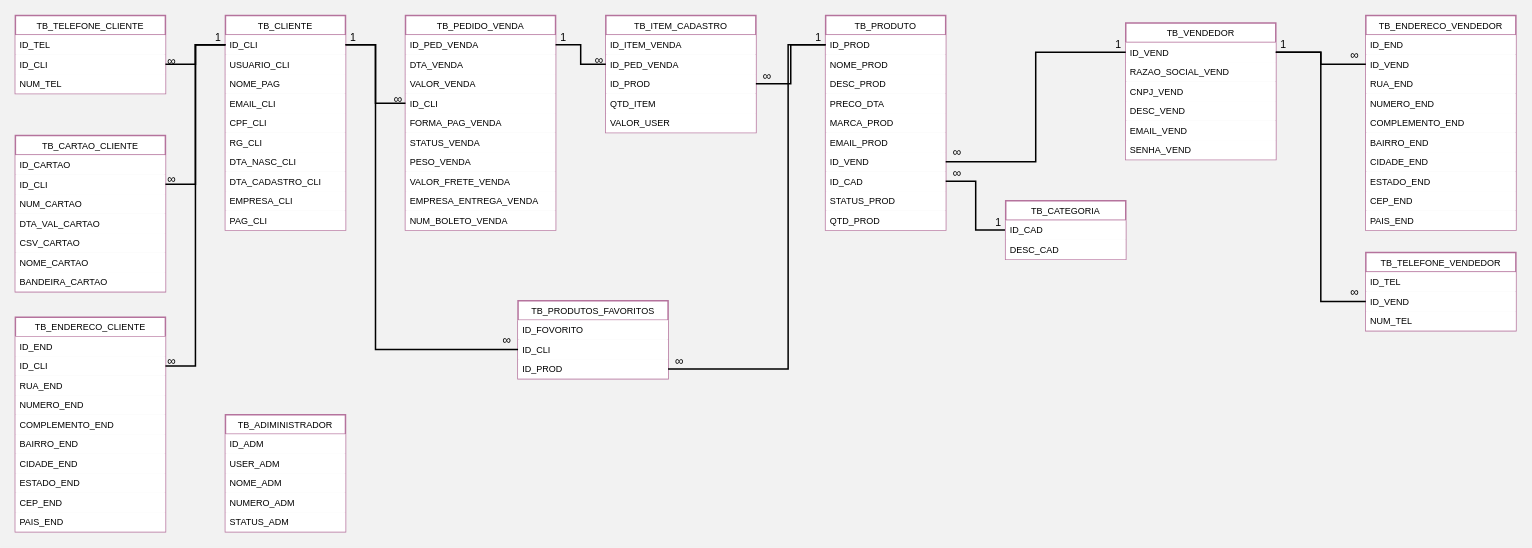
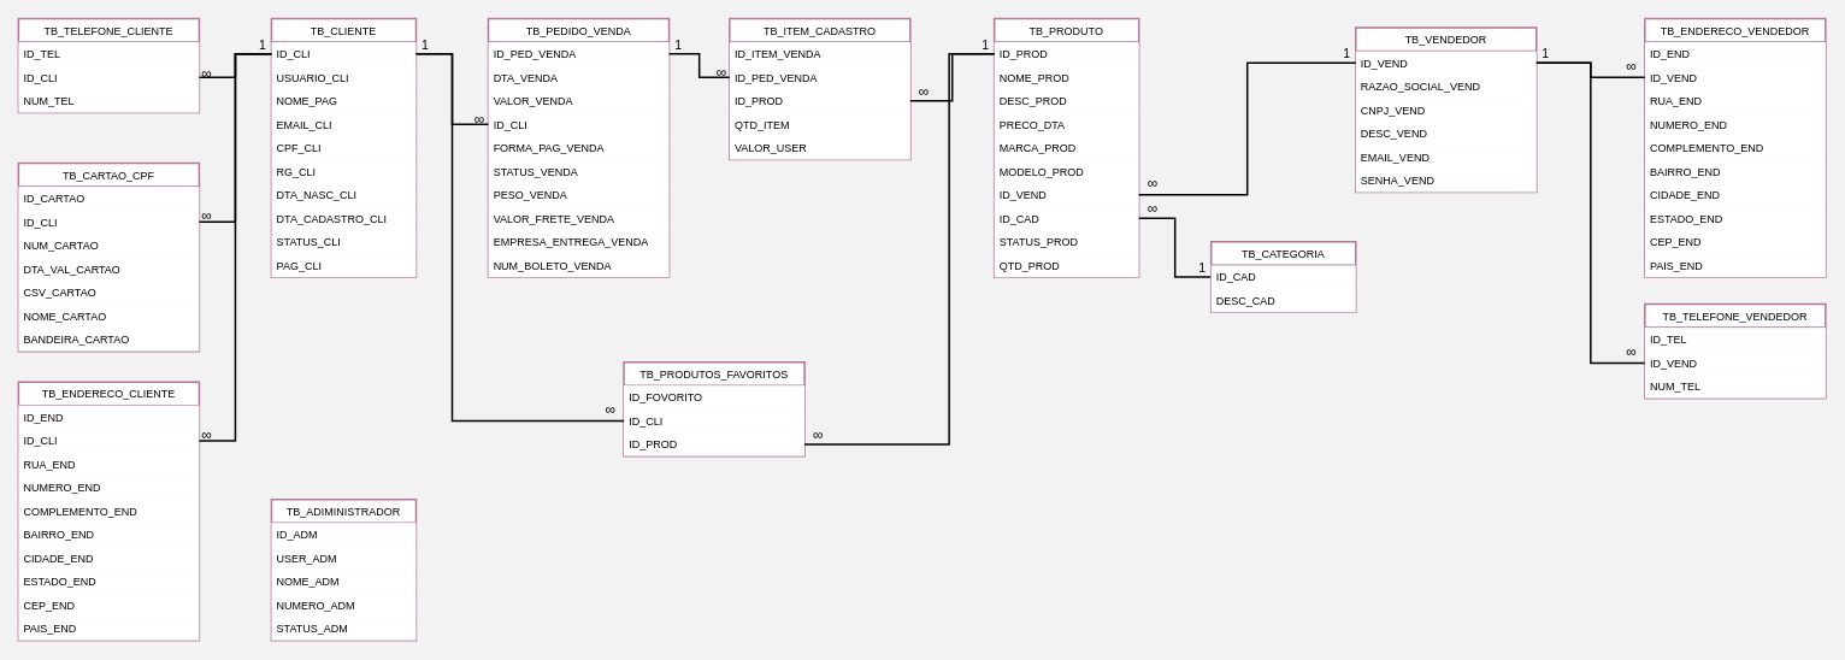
- <mxCell id="23" value="EMAIL_PROD" style="text;strokeColor=none;fillColor=#ffffff;align=left;verticalAlign=top;spacingLeft=4;spacingRight=4;overflow=hidden;rotatable=0;points=[[0,0.5],[1,0.5]];portConstraint=eastwest;fontColor=#000000;" parent="17" vertex="1"><mxGeometry y="156" width="160" height="26" as="geometry" /></mxCell>
+ <mxCell id="23" value="MODELO_PROD" style="text;strokeColor=none;fillColor=#ffffff;align=left;verticalAlign=top;spacingLeft=4;spacingRight=4;overflow=hidden;rotatable=0;points=[[0,0.5],[1,0.5]];portConstraint=eastwest;fontColor=#000000;" parent="17" vertex="1"><mxGeometry y="156" width="160" height="26" as="geometry" /></mxCell>
- <mxCell id="28" value="TB_CARTAO_CLIENTE" style="swimlane;fontStyle=0;childLayout=stackLayout;horizontal=1;startSize=26;fillColor=#ffffff;horizontalStack=0;resizeParent=1;resizeParentMax=0;resizeLast=0;collapsible=1;marginBottom=0;fontColor=#000000;strokeColor=#B5739D;strokeWidth=2;" parent="1" vertex="1"><mxGeometry x="20" y="180" width="200" height="208" as="geometry"><mxRectangle x="280" y="40" width="150" height="26" as="alternateBounds" /></mxGeometry></mxCell>
+ <mxCell id="28" value="TB_CARTAO_CPF" style="swimlane;fontStyle=0;childLayout=stackLayout;horizontal=1;startSize=26;fillColor=#ffffff;horizontalStack=0;resizeParent=1;resizeParentMax=0;resizeLast=0;collapsible=1;marginBottom=0;fontColor=#000000;strokeColor=#B5739D;strokeWidth=2;" parent="1" vertex="1"><mxGeometry x="20" y="180" width="200" height="208" as="geometry"><mxRectangle x="280" y="40" width="150" height="26" as="alternateBounds" /></mxGeometry></mxCell>
- <mxCell id="45" value="EMPRESA_CLI" style="text;strokeColor=none;fillColor=#ffffff;align=left;verticalAlign=top;spacingLeft=4;spacingRight=4;overflow=hidden;rotatable=0;points=[[0,0.5],[1,0.5]];portConstraint=eastwest;fontColor=#000000;" parent="36" vertex="1"><mxGeometry y="234" width="160" height="26" as="geometry" /></mxCell>
+ <mxCell id="45" value="STATUS_CLI" style="text;strokeColor=none;fillColor=#ffffff;align=left;verticalAlign=top;spacingLeft=4;spacingRight=4;overflow=hidden;rotatable=0;points=[[0,0.5],[1,0.5]];portConstraint=eastwest;fontColor=#000000;" parent="36" vertex="1"><mxGeometry y="234" width="160" height="26" as="geometry" /></mxCell>
